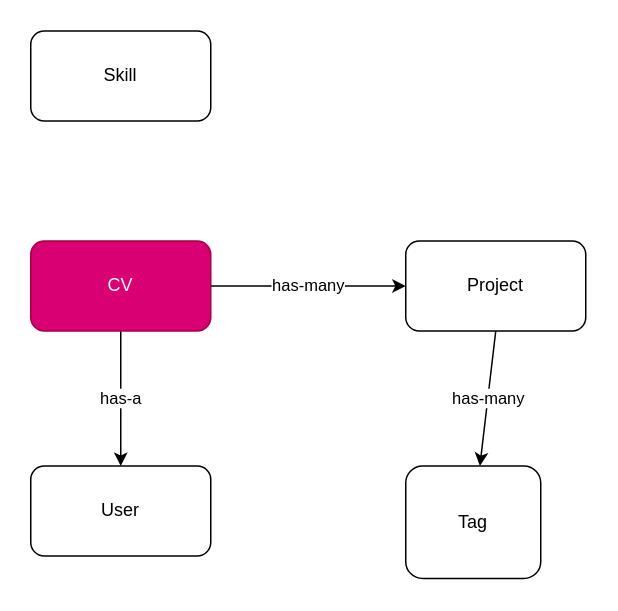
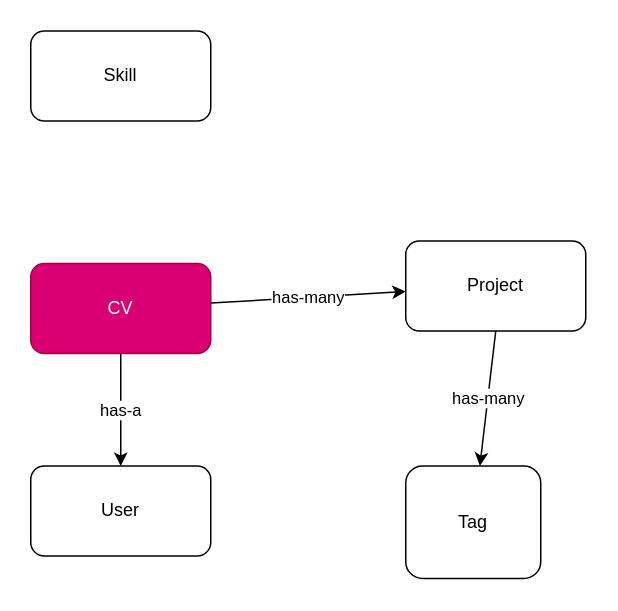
- <mxCell id="4" value="CV" style="rounded=1;whiteSpace=wrap;html=1;fillColor=#d80073;fontColor=#ffffff;strokeColor=#A50040;" vertex="1" parent="1"><mxGeometry x="20" y="160" width="120" height="60" as="geometry" /></mxCell>
+ <mxCell id="4" value="CV" style="rounded=1;whiteSpace=wrap;html=1;fillColor=#d80073;fontColor=#ffffff;strokeColor=#A50040;" vertex="1" parent="1"><mxGeometry x="20" y="175" width="120" height="60" as="geometry" /></mxCell>
